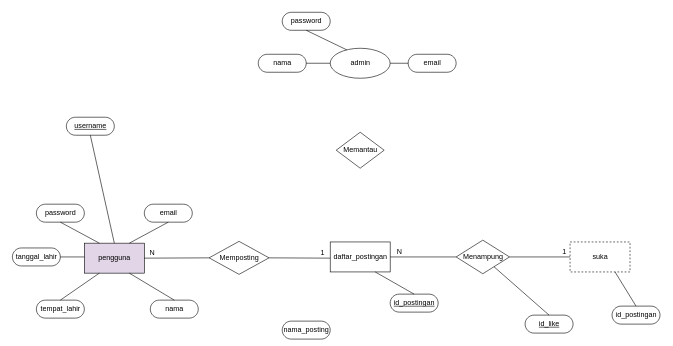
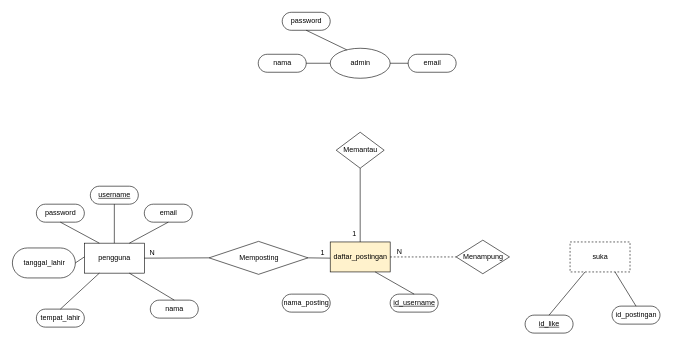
- <mxCell id="19" value="&lt;u style=&quot;font-weight: normal&quot;&gt;username&lt;/u&gt;" style="html=1;dashed=0;whitespace=wrap;shape=mxgraph.dfd.start;fontStyle=1" parent="1" vertex="1"><mxGeometry x="110" y="195" width="80" height="30" as="geometry" /></mxCell>
+ <mxCell id="19" value="&lt;u style=&quot;font-weight: normal&quot;&gt;username&lt;/u&gt;" style="html=1;dashed=0;whitespace=wrap;shape=mxgraph.dfd.start;fontStyle=1" parent="1" vertex="1"><mxGeometry x="150" y="310" width="80" height="30" as="geometry" /></mxCell>
+ <mxCell id="17" value="" style="endArrow=none;html=1;rounded=0;exitX=0.5;exitY=1;exitDx=0;exitDy=0;entryX=0.5;entryY=0;entryDx=0;entryDy=0;" parent="1" source="8" target="3" edge="1"><mxGeometry relative="1" as="geometry"><mxPoint x="430" y="440" as="sourcePoint" /><mxPoint x="560" y="440" as="targetPoint" /></mxGeometry></mxCell>
+ <mxCell id="18" value="1" style="resizable=0;html=1;align=right;verticalAlign=bottom;" parent="17" connectable="0" vertex="1"><mxGeometry x="1" relative="1" as="geometry"><mxPoint x="-6.29" y="-5" as="offset" /></mxGeometry></mxCell>
- <mxCell id="21" value="tanggal_lahir" style="html=1;dashed=0;whitespace=wrap;shape=mxgraph.dfd.start" parent="1" vertex="1"><mxGeometry x="20" y="413" width="80" height="30" as="geometry" /></mxCell>
+ <mxCell id="21" value="tanggal_lahir" style="html=1;dashed=0;whitespace=wrap;shape=mxgraph.dfd.start" parent="1" vertex="1"><mxGeometry x="20" y="413" width="105" height="50" as="geometry" /></mxCell>
- <mxCell id="3" value="daftar_postingan" style="html=1;dashed=0;whitespace=wrap;" parent="1" vertex="1"><mxGeometry x="550" y="403" width="100" height="50" as="geometry" /></mxCell>
+ <mxCell id="3" value="daftar_postingan" style="html=1;dashed=0;whitespace=wrap;fillColor=#fff2cc;" parent="1" vertex="1"><mxGeometry x="550" y="403" width="100" height="50" as="geometry" /></mxCell>
- <mxCell id="15" value="" style="endArrow=none;html=1;rounded=0;exitX=1;exitY=0.5;exitDx=0;exitDy=0;entryX=0;entryY=0.5;entryDx=0;entryDy=0;" parent="1" source="3" target="7" edge="1"><mxGeometry relative="1" as="geometry"><mxPoint x="670" y="427.83" as="sourcePoint" /><mxPoint x="780" y="427.83" as="targetPoint" /></mxGeometry></mxCell>
+ <mxCell id="15" value="" style="endArrow=none;html=1;rounded=0;exitX=1;exitY=0.5;exitDx=0;exitDy=0;entryX=0;entryY=0.5;entryDx=0;entryDy=0;dashed=1;" parent="1" source="3" target="7" edge="1"><mxGeometry relative="1" as="geometry"><mxPoint x="670" y="427.83" as="sourcePoint" /><mxPoint x="780" y="427.83" as="targetPoint" /></mxGeometry></mxCell>
- <mxCell id="13" value="" style="endArrow=none;html=1;rounded=0;exitX=1;exitY=0.5;exitDx=0;exitDy=0;entryX=0;entryY=0.5;entryDx=0;entryDy=0;" parent="1" source="7" target="4" edge="1"><mxGeometry relative="1" as="geometry"><mxPoint x="430" y="440" as="sourcePoint" /><mxPoint x="560" y="440" as="targetPoint" /></mxGeometry></mxCell>
- <mxCell id="14" value="1" style="resizable=0;html=1;align=right;verticalAlign=bottom;" parent="13" connectable="0" vertex="1"><mxGeometry x="1" relative="1" as="geometry"><mxPoint x="-6" as="offset" /></mxGeometry></mxCell>
- <mxCell id="2" value="pengguna" style="html=1;dashed=0;whitespace=wrap;fillColor=#e1d5e7;" parent="1" vertex="1"><mxGeometry x="140" y="405" width="100" height="50" as="geometry" /></mxCell>
+ <mxCell id="2" value="pengguna" style="html=1;dashed=0;whitespace=wrap;" parent="1" vertex="1"><mxGeometry x="140" y="405" width="100" height="50" as="geometry" /></mxCell>
- <mxCell id="6" value="Memposting" style="shape=rhombus;html=1;dashed=0;whitespace=wrap;perimeter=rhombusPerimeter;" parent="1" vertex="1"><mxGeometry x="348" y="402" width="100" height="55" as="geometry" /></mxCell>
+ <mxCell id="6" value="Memposting" style="shape=rhombus;html=1;dashed=0;whitespace=wrap;perimeter=rhombusPerimeter;" parent="1" vertex="1"><mxGeometry x="348" y="402" width="165" height="55" as="geometry" /></mxCell>
- <mxCell id="38" value="" style="endArrow=none;html=1;rounded=0;exitX=0.5;exitY=0.5;exitDx=0;exitDy=-15.0;exitPerimeter=0;" parent="1" source="25" target="7" edge="1"><mxGeometry relative="1" as="geometry"><mxPoint x="1020" y="415" as="sourcePoint" /><mxPoint x="990" y="340" as="targetPoint" /></mxGeometry></mxCell>
+ <mxCell id="38" value="" style="endArrow=none;html=1;rounded=0;exitX=0.5;exitY=0.5;exitDx=0;exitDy=-15.0;entryX=0.25;entryY=1;entryDx=0;entryDy=0;exitPerimeter=0;" parent="1" source="25" target="4" edge="1"><mxGeometry relative="1" as="geometry"><mxPoint x="1020" y="415" as="sourcePoint" /><mxPoint x="990" y="340" as="targetPoint" /></mxGeometry></mxCell>
- <mxCell id="23" value="&lt;u style=&quot;font-weight: normal&quot;&gt;id_postingan&lt;/u&gt;" style="html=1;dashed=0;whitespace=wrap;shape=mxgraph.dfd.start;fontStyle=1" parent="1" vertex="1"><mxGeometry x="650" y="490" width="80" height="30" as="geometry" /></mxCell>
+ <mxCell id="23" value="&lt;u style=&quot;font-weight: normal&quot;&gt;id_username&lt;/u&gt;" style="html=1;dashed=0;whitespace=wrap;shape=mxgraph.dfd.start;fontStyle=1" parent="1" vertex="1"><mxGeometry x="650" y="490" width="80" height="30" as="geometry" /></mxCell>
- <mxCell id="22" value="tempat_lahir" style="html=1;dashed=0;whitespace=wrap;shape=mxgraph.dfd.start" parent="1" vertex="1"><mxGeometry x="60" y="500" width="80" height="30" as="geometry" /></mxCell>
+ <mxCell id="22" value="tempat_lahir" style="html=1;dashed=0;whitespace=wrap;shape=mxgraph.dfd.start" parent="1" vertex="1"><mxGeometry x="60" y="515" width="80" height="30" as="geometry" /></mxCell>
- <mxCell id="24" value="nama_posting" style="html=1;dashed=0;whitespace=wrap;shape=mxgraph.dfd.start" parent="1" vertex="1"><mxGeometry x="470" y="535" width="80" height="30" as="geometry" /></mxCell>
+ <mxCell id="24" value="nama_posting" style="html=1;dashed=0;whitespace=wrap;shape=mxgraph.dfd.start" parent="1" vertex="1"><mxGeometry x="470" y="490" width="80" height="30" as="geometry" /></mxCell>
